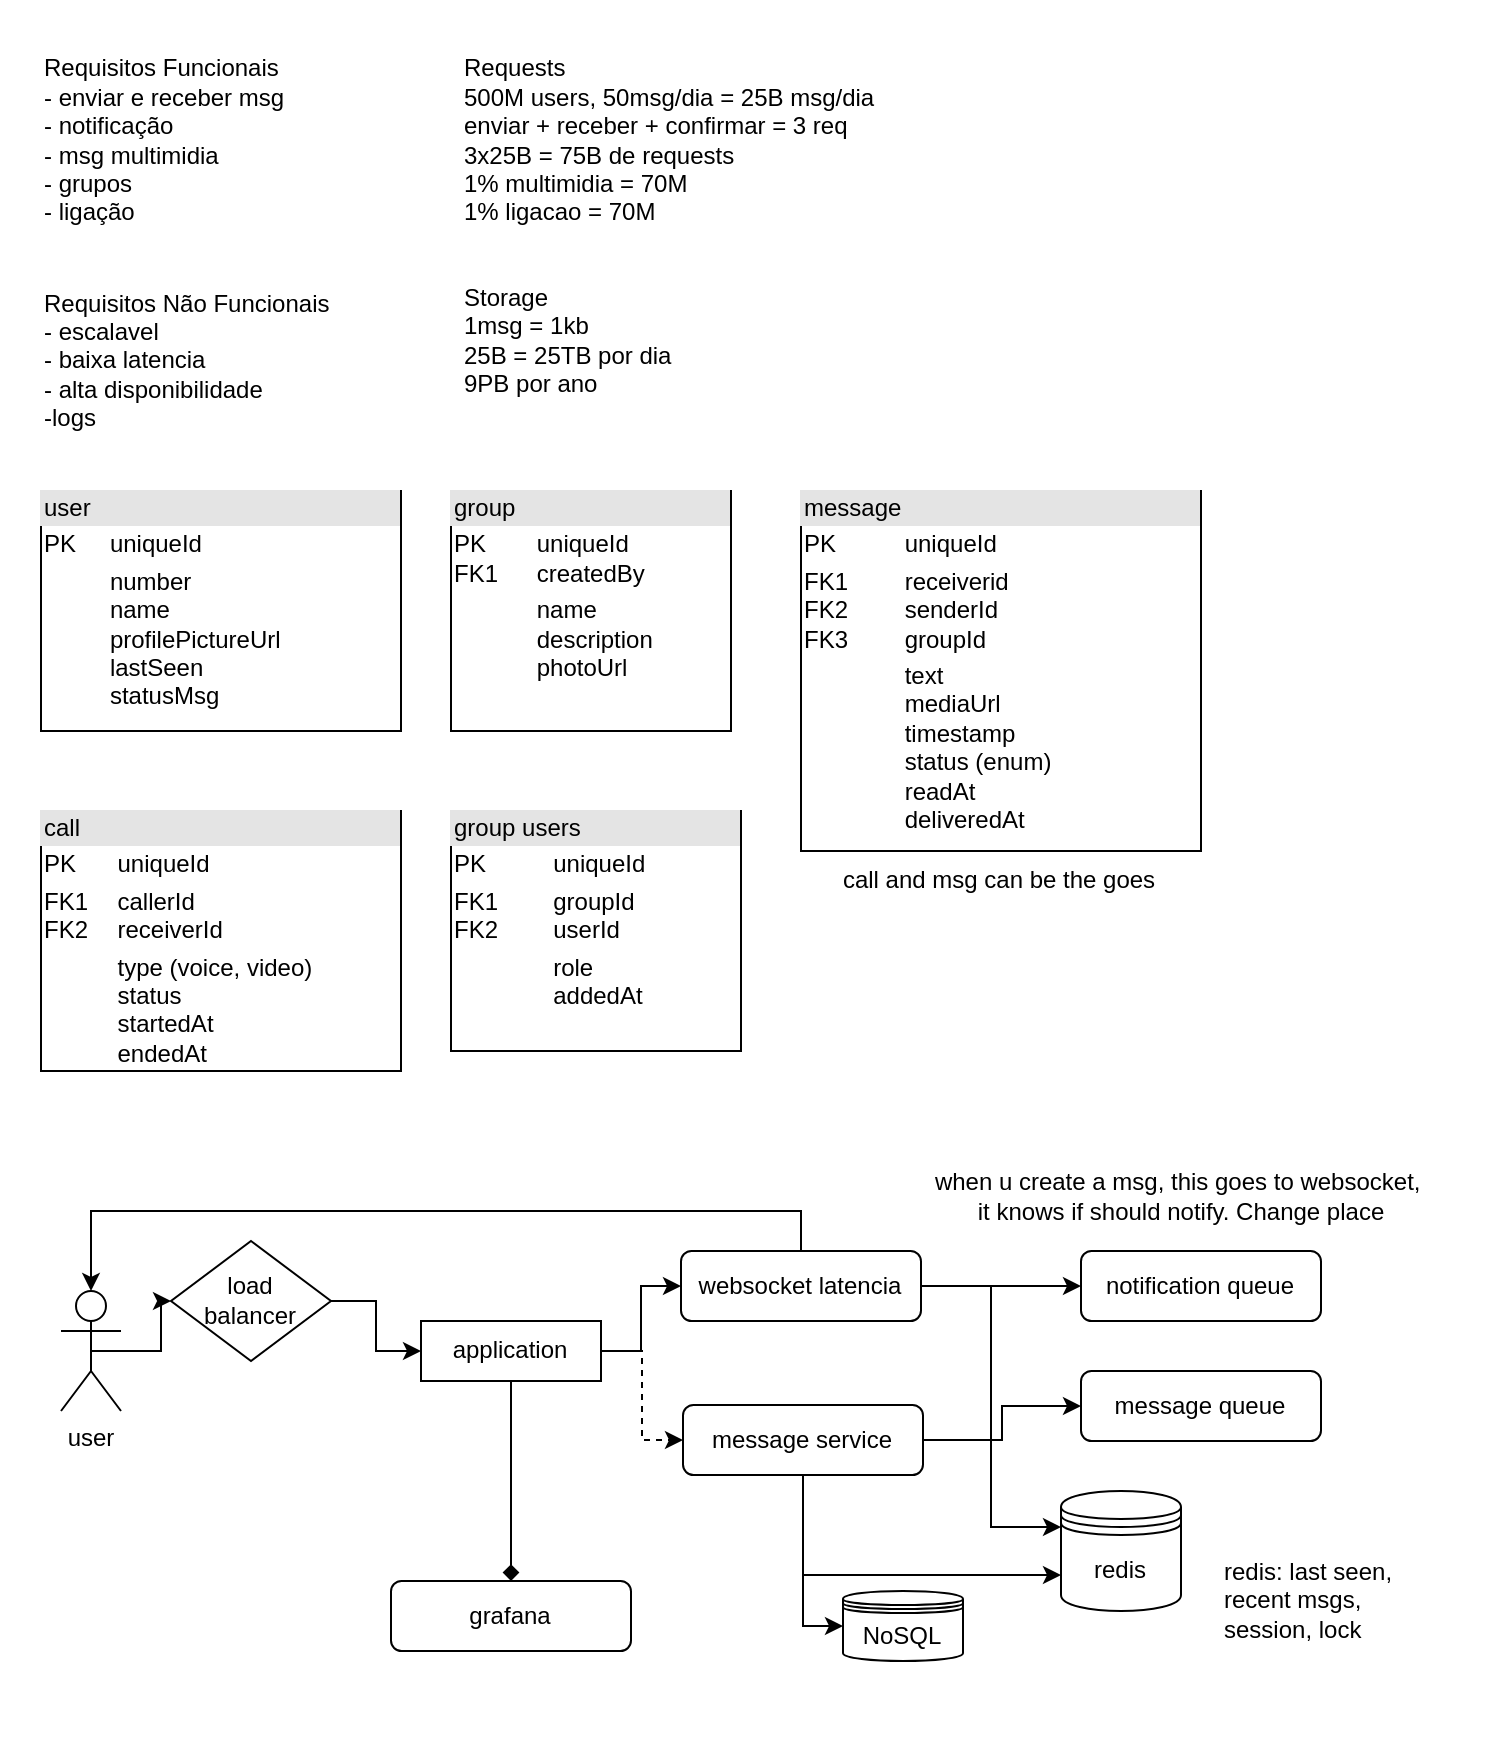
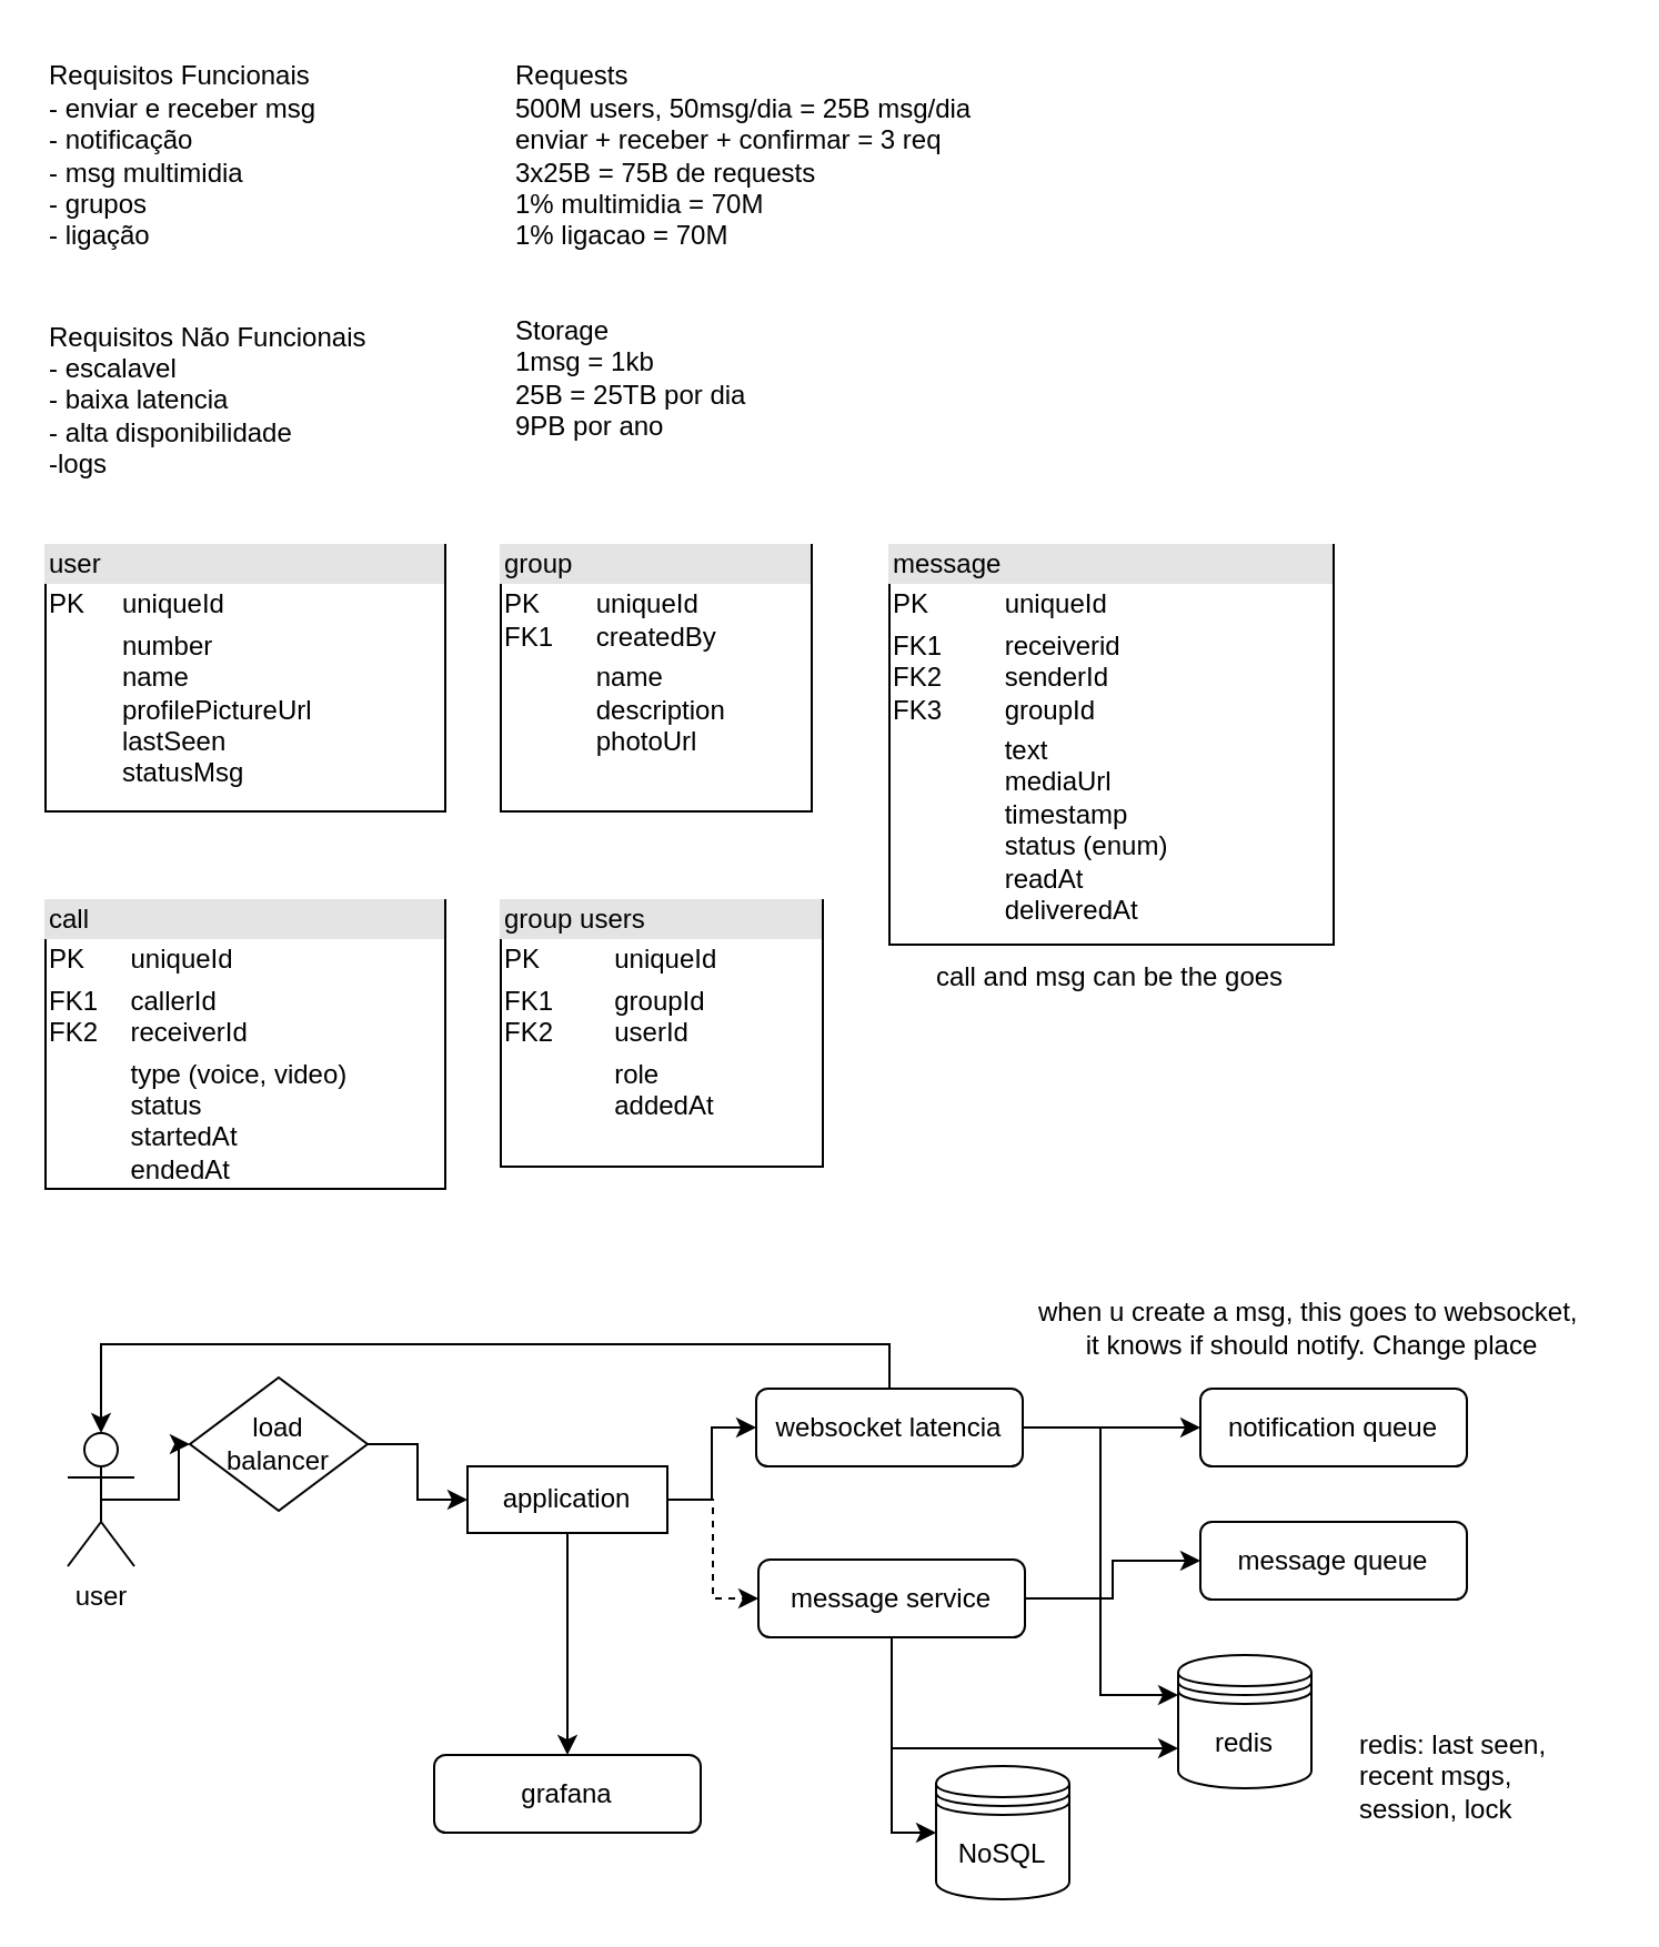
- <mxCell id="17" style="edgeStyle=orthogonalEdgeStyle;rounded=0;orthogonalLoop=1;jettySize=auto;html=1;endArrow=diamond;" parent="1" source="18" target="28" edge="1"><mxGeometry relative="1" as="geometry" /></mxCell>
+ <mxCell id="17" style="edgeStyle=orthogonalEdgeStyle;rounded=0;orthogonalLoop=1;jettySize=auto;html=1;" parent="1" source="18" target="28" edge="1"><mxGeometry relative="1" as="geometry" /></mxCell>
- <mxCell id="27" value="NoSQL" style="shape=datastore;whiteSpace=wrap;html=1;" parent="1" vertex="1"><mxGeometry x="421" y="795" width="60" height="35" as="geometry" /></mxCell>
+ <mxCell id="27" value="NoSQL" style="shape=datastore;whiteSpace=wrap;html=1;" parent="1" vertex="1"><mxGeometry x="421" y="795" width="60" height="60" as="geometry" /></mxCell>
